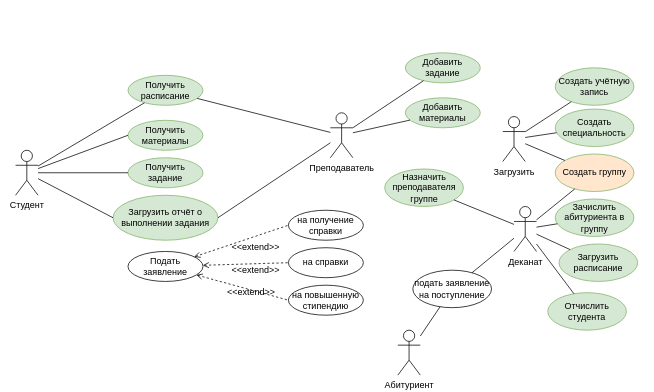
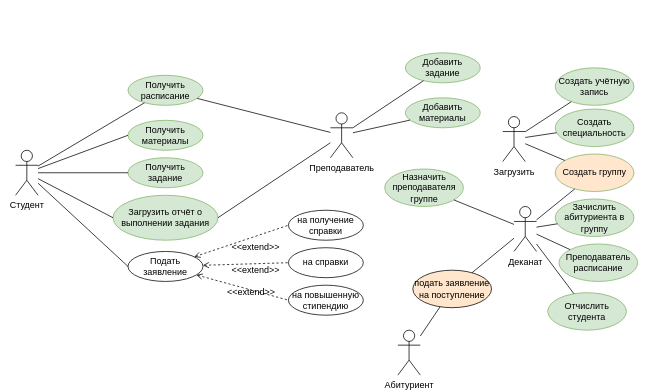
+ <mxCell id="24" value="" style="endArrow=none;html=1;entryX=0;entryY=0.5;entryDx=0;entryDy=0;" parent="1" source="2" target="12" edge="1"><mxGeometry width="50" height="50" relative="1" as="geometry"><mxPoint x="210" y="460" as="sourcePoint" /><mxPoint x="260" y="410" as="targetPoint" /></mxGeometry></mxCell>
- <mxCell id="41" value="Загрузить расписание" style="ellipse;whiteSpace=wrap;html=1;fillColor=#d5e8d4;strokeColor=#82b366;" parent="1" vertex="1"><mxGeometry x="745" y="325" width="105" height="50" as="geometry" /></mxCell>
+ <mxCell id="41" value="Преподаватель расписание" style="ellipse;whiteSpace=wrap;html=1;fillColor=#d5e8d4;strokeColor=#82b366;" parent="1" vertex="1"><mxGeometry x="745" y="325" width="105" height="50" as="geometry" /></mxCell>
- <mxCell id="45" value="подать заявление на поступление " style="ellipse;whiteSpace=wrap;html=1;" parent="1" vertex="1"><mxGeometry x="550" y="360" width="105" height="50" as="geometry" /></mxCell>
+ <mxCell id="45" value="подать заявление на поступление " style="ellipse;whiteSpace=wrap;html=1;fillColor=#ffe6cc;" parent="1" vertex="1"><mxGeometry x="550" y="360" width="105" height="50" as="geometry" /></mxCell>
